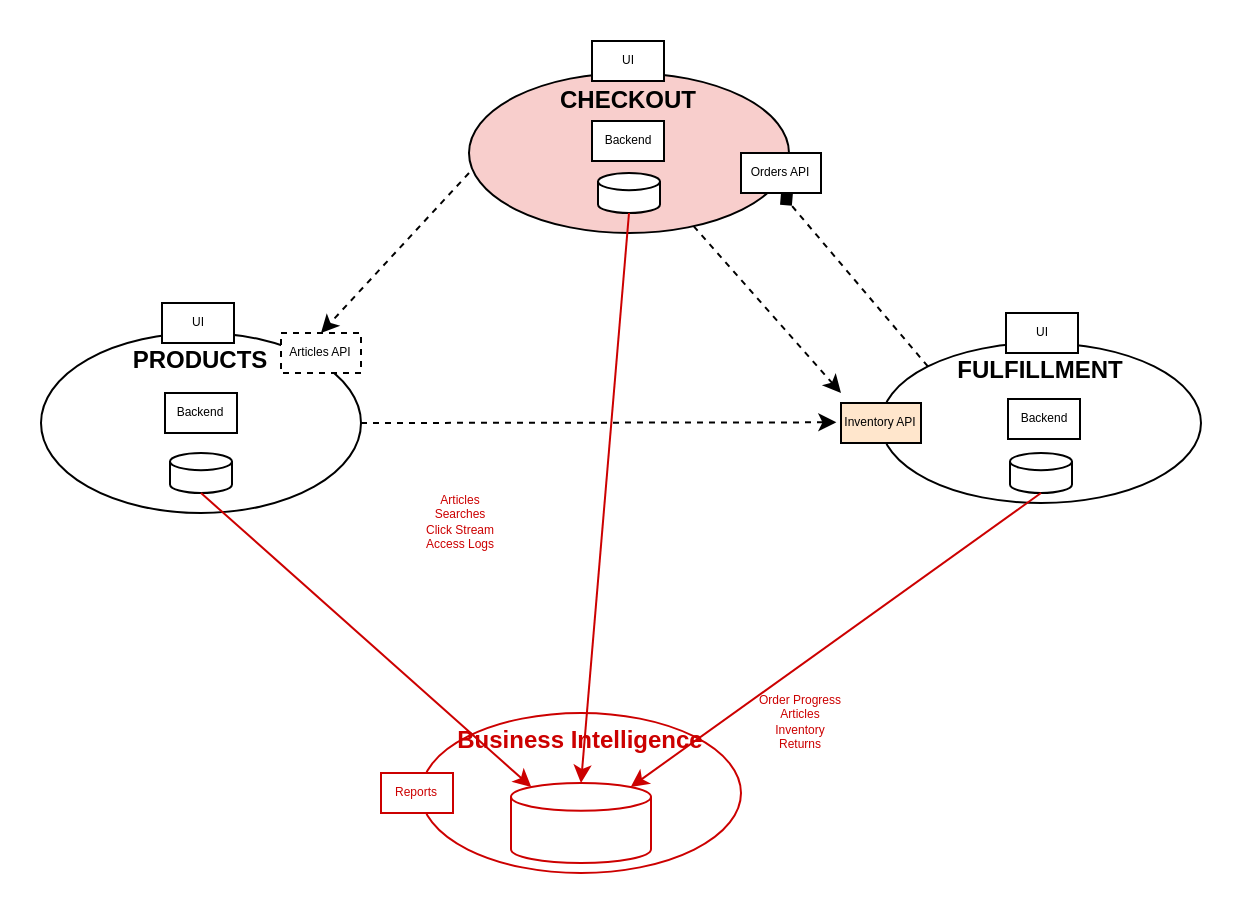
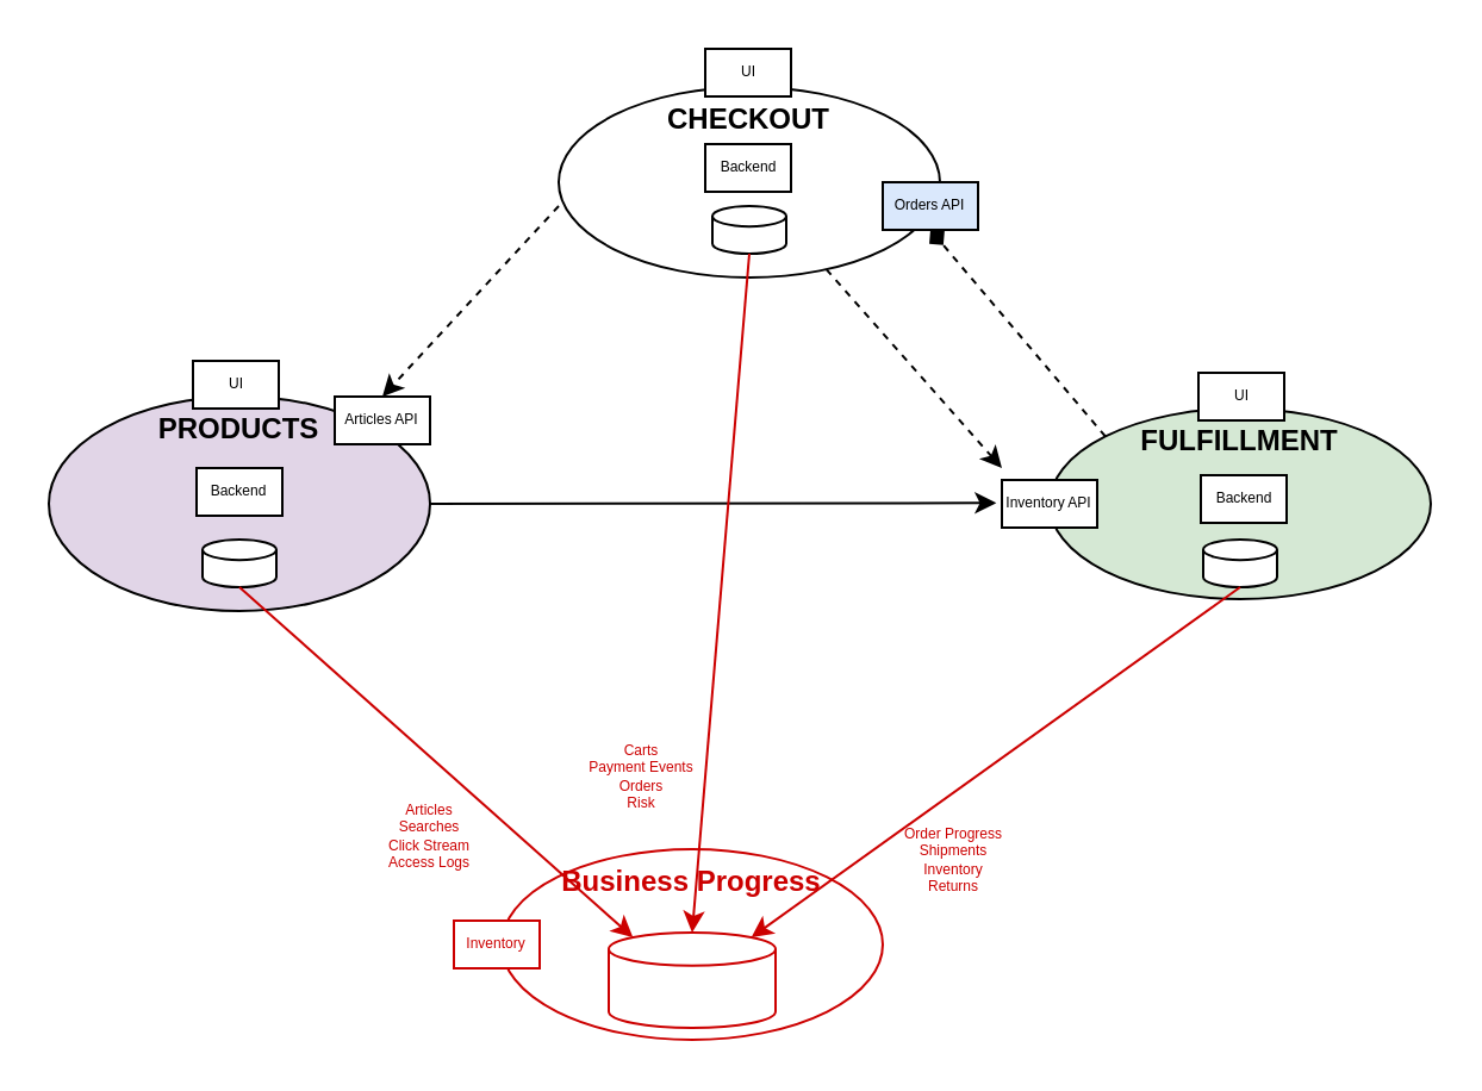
- <mxCell id="2" value="CHECKOUT" style="ellipse;whiteSpace=wrap;html=1;fontStyle=1;verticalAlign=top;fillColor=#f8cecc;" vertex="1" parent="1"><mxGeometry x="234" y="36" width="160" height="80" as="geometry" /></mxCell>
+ <mxCell id="2" value="CHECKOUT" style="ellipse;whiteSpace=wrap;html=1;fontStyle=1;verticalAlign=top;" vertex="1" parent="1"><mxGeometry x="234" y="36" width="160" height="80" as="geometry" /></mxCell>
- <mxCell id="11" value="Orders API" style="rounded=0;whiteSpace=wrap;html=1;fontSize=6;" vertex="1" parent="1"><mxGeometry x="370" y="76" width="40" height="20" as="geometry" /></mxCell>
+ <mxCell id="11" value="Orders API" style="rounded=0;whiteSpace=wrap;html=1;fontSize=6;fillColor=#dae8fc;" vertex="1" parent="1"><mxGeometry x="370" y="76" width="40" height="20" as="geometry" /></mxCell>
- <mxCell id="14" value="Articles API" style="rounded=0;whiteSpace=wrap;html=1;fontSize=6;dashed=1;" vertex="1" parent="1"><mxGeometry x="140" y="166" width="40" height="20" as="geometry" /></mxCell>
+ <mxCell id="14" value="Articles API" style="rounded=0;whiteSpace=wrap;html=1;fontSize=6;" vertex="1" parent="1"><mxGeometry x="140" y="166" width="40" height="20" as="geometry" /></mxCell>
- <mxCell id="3" value="PRODUCTS" style="ellipse;whiteSpace=wrap;html=1;fontStyle=1;verticalAlign=top;" vertex="1" parent="1"><mxGeometry x="20" y="166" width="160" height="90" as="geometry" /></mxCell>
+ <mxCell id="3" value="PRODUCTS" style="ellipse;whiteSpace=wrap;html=1;fontStyle=1;verticalAlign=top;fillColor=#e1d5e7;" vertex="1" parent="1"><mxGeometry x="20" y="166" width="160" height="90" as="geometry" /></mxCell>
- <mxCell id="5" value="FULFILLMENT" style="ellipse;whiteSpace=wrap;html=1;fontStyle=1;verticalAlign=top;" vertex="1" parent="1"><mxGeometry x="440" y="171" width="160" height="80" as="geometry" /></mxCell>
+ <mxCell id="5" value="FULFILLMENT" style="ellipse;whiteSpace=wrap;html=1;fontStyle=1;verticalAlign=top;fillColor=#d5e8d4;" vertex="1" parent="1"><mxGeometry x="440" y="171" width="160" height="80" as="geometry" /></mxCell>
- <mxCell id="6" value="" style="endArrow=classic;html=1;rounded=0;exitX=1;exitY=0.5;exitDx=0;exitDy=0;entryX=-0.058;entryY=0.483;entryDx=0;entryDy=0;entryPerimeter=0;dashed=1;" edge="1" parent="1" source="3" target="13"><mxGeometry width="50" height="50" relative="1" as="geometry"><mxPoint x="244" y="96" as="sourcePoint" /><mxPoint x="410" y="211" as="targetPoint" /></mxGeometry></mxCell>
+ <mxCell id="6" value="" style="endArrow=classic;html=1;rounded=0;exitX=1;exitY=0.5;exitDx=0;exitDy=0;entryX=-0.058;entryY=0.483;entryDx=0;entryDy=0;entryPerimeter=0;dashed=0;" edge="1" parent="1" source="3" target="13"><mxGeometry width="50" height="50" relative="1" as="geometry"><mxPoint x="244" y="96" as="sourcePoint" /><mxPoint x="410" y="211" as="targetPoint" /></mxGeometry></mxCell>
- <mxCell id="13" value="Inventory API" style="rounded=0;whiteSpace=wrap;html=1;fontSize=6;fillColor=#ffe6cc;" vertex="1" parent="1"><mxGeometry x="420" y="201" width="40" height="20" as="geometry" /></mxCell>
+ <mxCell id="13" value="Inventory API" style="rounded=0;whiteSpace=wrap;html=1;fontSize=6;" vertex="1" parent="1"><mxGeometry x="420" y="201" width="40" height="20" as="geometry" /></mxCell>
- <mxCell id="26" value="Articles&lt;br&gt;Searches&lt;br&gt;Click Stream&lt;br&gt;Access Logs" style="text;html=1;strokeColor=none;fillColor=none;align=center;verticalAlign=middle;whiteSpace=wrap;rounded=0;fontSize=6;fontColor=#CC0000;" vertex="1" parent="1"><mxGeometry x="200" y="246" width="60" height="30" as="geometry" /></mxCell>
+ <mxCell id="26" value="Articles&lt;br&gt;Searches&lt;br&gt;Click Stream&lt;br&gt;Access Logs" style="text;html=1;strokeColor=none;fillColor=none;align=center;verticalAlign=middle;whiteSpace=wrap;rounded=0;fontSize=6;fontColor=#CC0000;" vertex="1" parent="1"><mxGeometry x="150" y="336" width="60" height="30" as="geometry" /></mxCell>
+ <mxCell id="24" value="Carts&lt;br&gt;Payment Events&lt;br&gt;Orders&lt;br&gt;Risk" style="text;html=1;strokeColor=none;fillColor=none;align=center;verticalAlign=middle;whiteSpace=wrap;rounded=0;fontSize=6;fontColor=#CC0000;" vertex="1" parent="1"><mxGeometry x="238.5" y="311" width="60" height="30" as="geometry" /></mxCell>
- <mxCell id="25" value="Order Progress&lt;br&gt;Articles&lt;br&gt;Inventory&lt;br&gt;Returns" style="text;html=1;strokeColor=none;fillColor=none;align=center;verticalAlign=middle;whiteSpace=wrap;rounded=0;fontSize=6;fontColor=#CC0000;" vertex="1" parent="1"><mxGeometry x="370" y="346" width="60" height="30" as="geometry" /></mxCell>
+ <mxCell id="25" value="Order Progress&lt;br&gt;Shipments&lt;br&gt;Inventory&lt;br&gt;Returns" style="text;html=1;strokeColor=none;fillColor=none;align=center;verticalAlign=middle;whiteSpace=wrap;rounded=0;fontSize=6;fontColor=#CC0000;" vertex="1" parent="1"><mxGeometry x="370" y="346" width="60" height="30" as="geometry" /></mxCell>
- <mxCell id="18" value="Business Intelligence" style="ellipse;whiteSpace=wrap;html=1;fontStyle=1;verticalAlign=top;fontColor=#CC0000;strokeColor=#CC0000;" vertex="1" parent="1"><mxGeometry x="210" y="356" width="160" height="80" as="geometry" /></mxCell>
+ <mxCell id="18" value="Business Progress" style="ellipse;whiteSpace=wrap;html=1;fontStyle=1;verticalAlign=top;fontColor=#CC0000;strokeColor=#CC0000;" vertex="1" parent="1"><mxGeometry x="210" y="356" width="160" height="80" as="geometry" /></mxCell>
- <mxCell id="23" value="Reports" style="rounded=0;whiteSpace=wrap;html=1;fontSize=6;strokeColor=#CC0000;fontColor=#CC0000;" vertex="1" parent="1"><mxGeometry x="190" y="386" width="36" height="20" as="geometry" /></mxCell>
+ <mxCell id="23" value="Inventory" style="rounded=0;whiteSpace=wrap;html=1;fontSize=6;strokeColor=#CC0000;fontColor=#CC0000;" vertex="1" parent="1"><mxGeometry x="190" y="386" width="36" height="20" as="geometry" /></mxCell>
